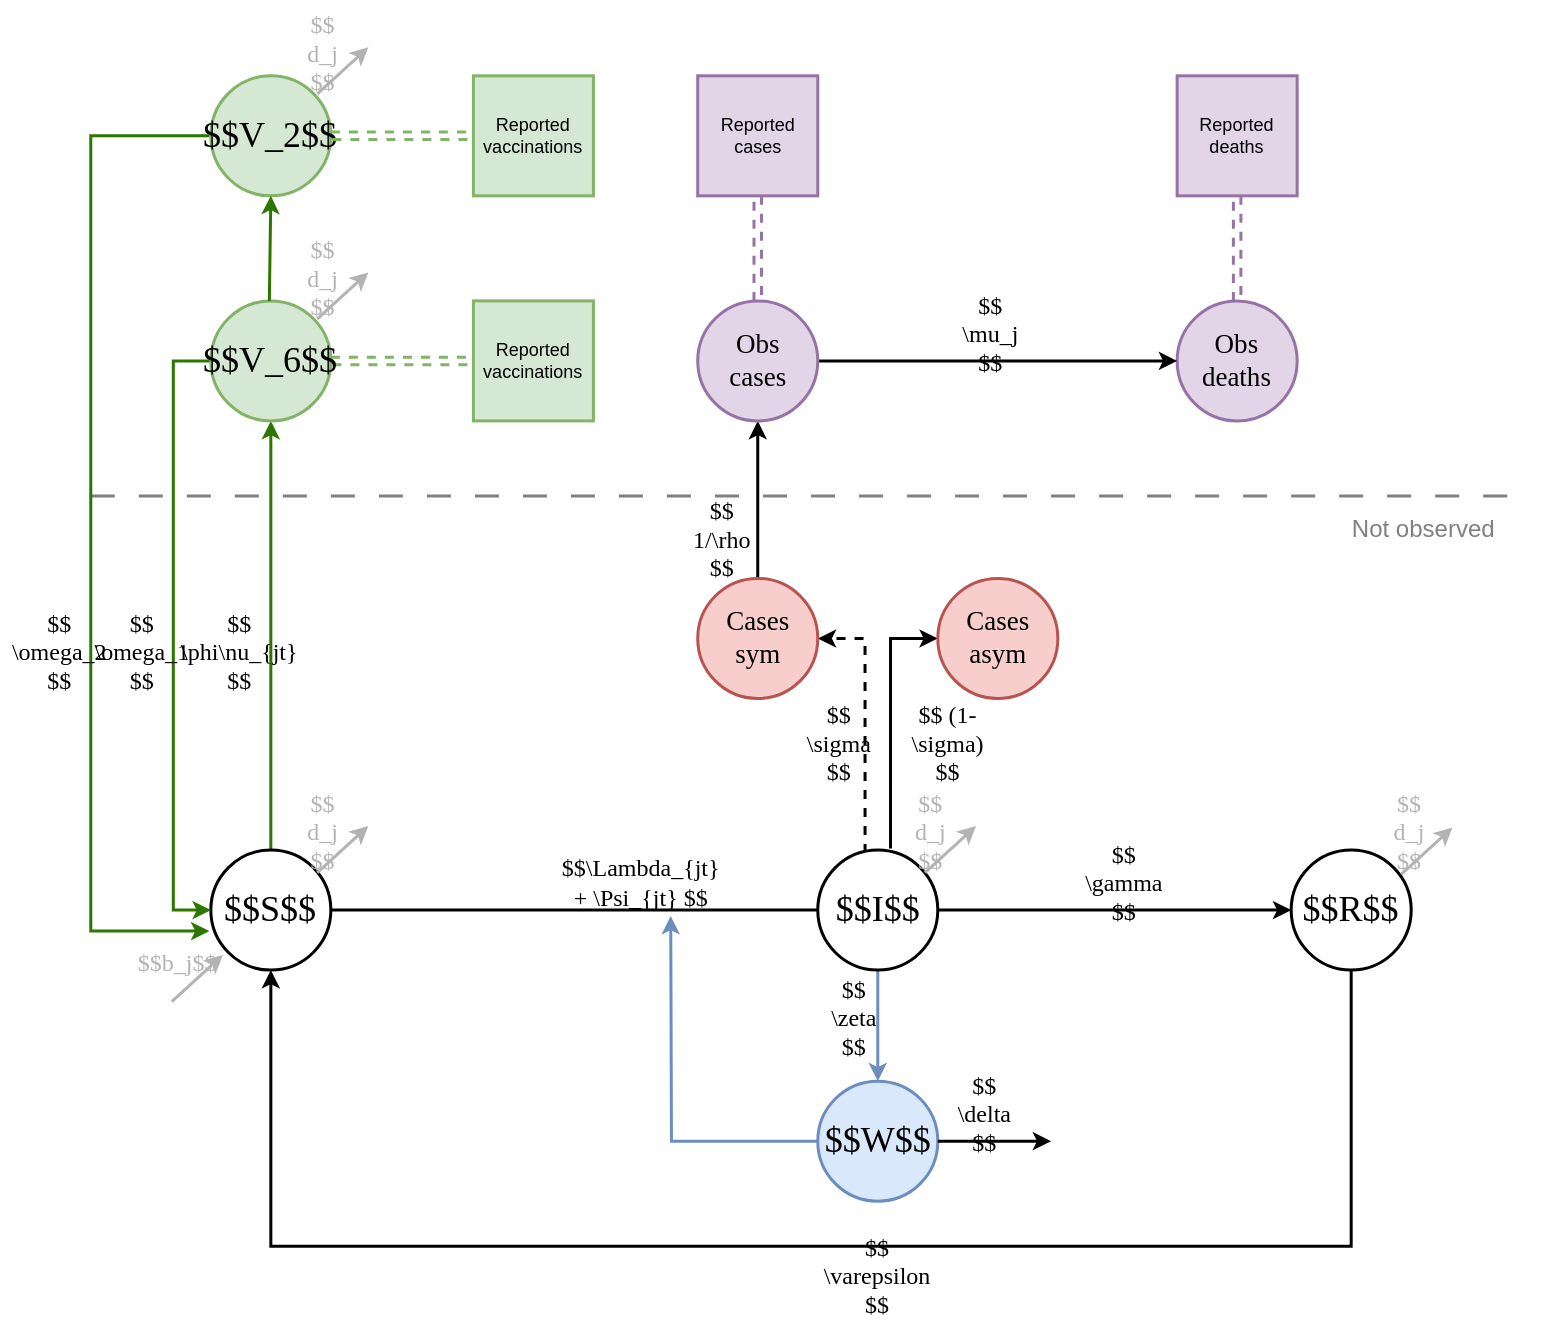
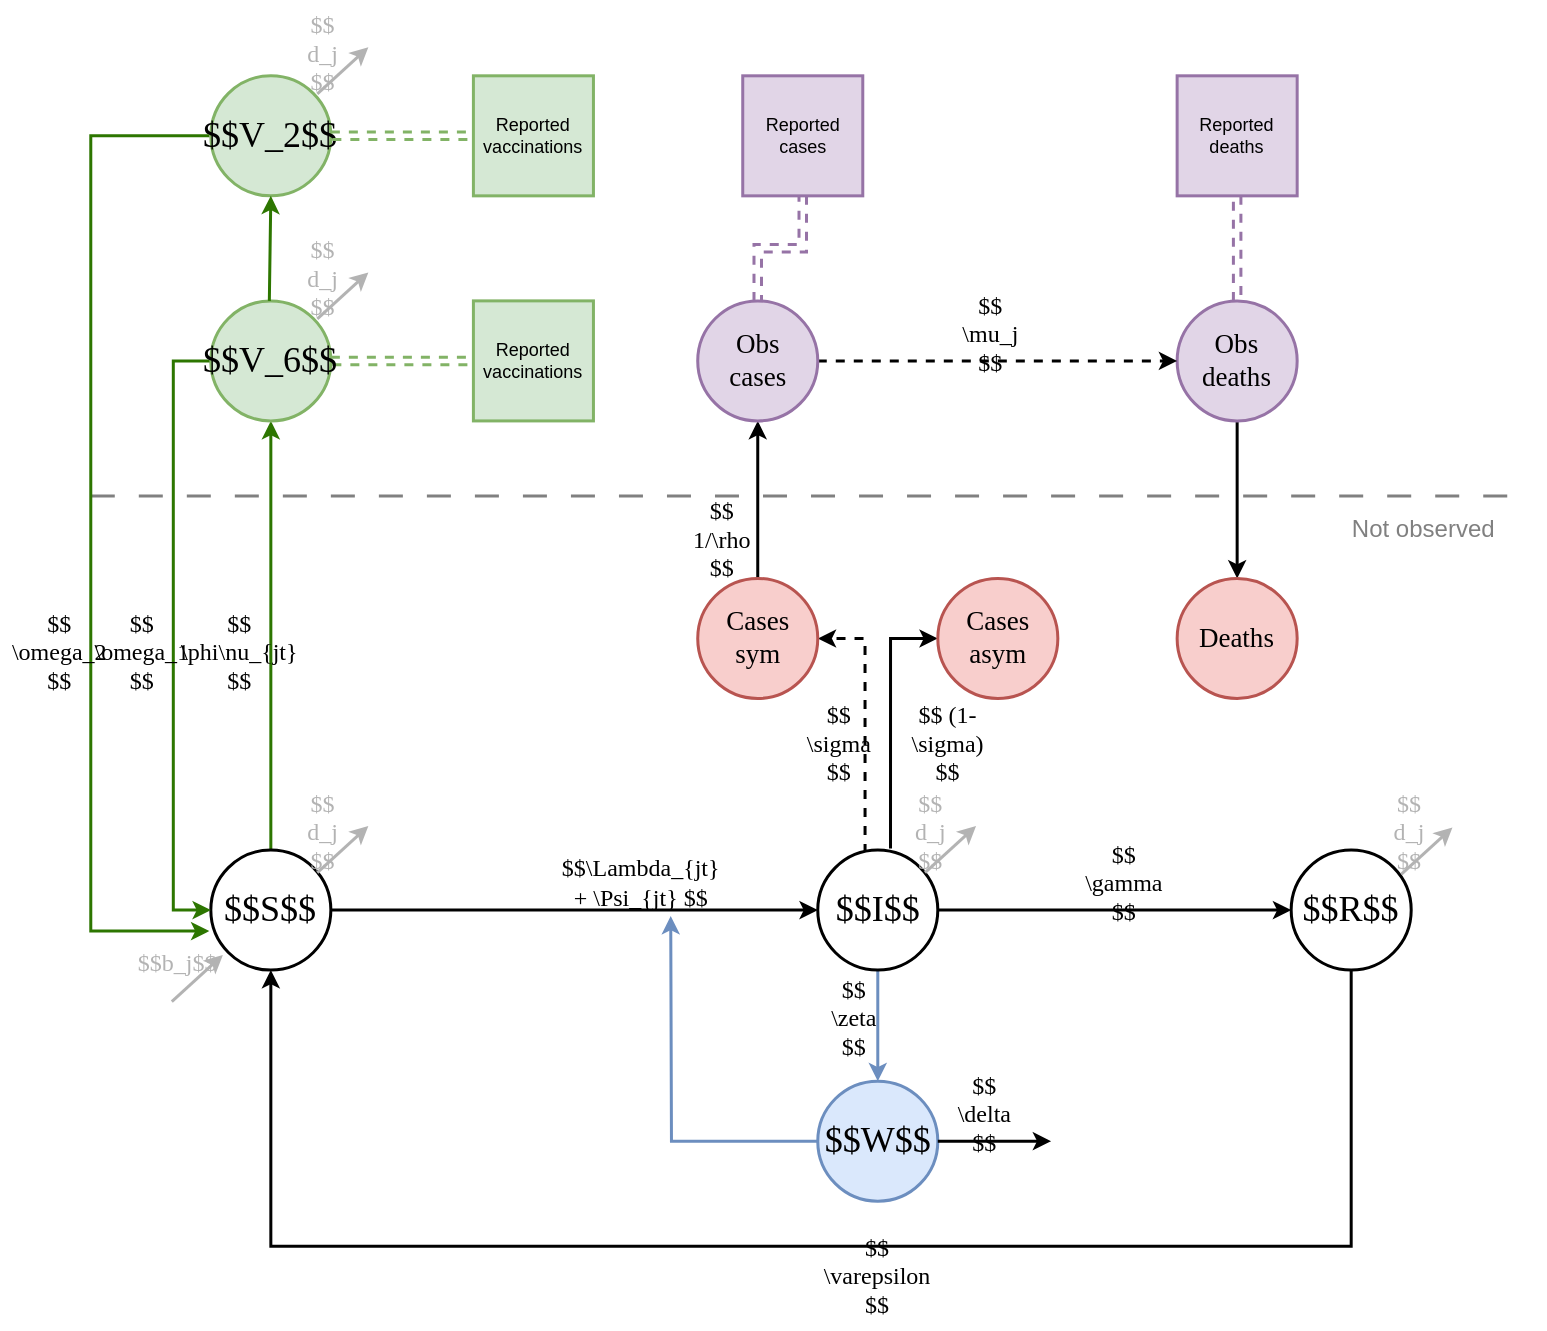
- <mxCell id="30" value="Reported cases" style="whiteSpace=wrap;html=1;aspect=fixed;fillColor=#e1d5e7;strokeColor=#9673a6;strokeWidth=2;fontColor=#000000;" parent="1" vertex="1"><mxGeometry x="464.5" y="50" width="80" height="80" as="geometry" /></mxCell>
+ <mxCell id="30" value="Reported cases" style="whiteSpace=wrap;html=1;aspect=fixed;fillColor=#e1d5e7;strokeColor=#9673a6;strokeWidth=2;fontColor=#000000;" parent="1" vertex="1"><mxGeometry x="494.5" y="50" width="80" height="80" as="geometry" /></mxCell>
- <mxCell id="36" style="edgeStyle=orthogonalEdgeStyle;rounded=0;orthogonalLoop=1;jettySize=auto;html=1;exitX=1;exitY=0.5;exitDx=0;exitDy=0;strokeWidth=2;strokeColor=#000000;" parent="1" source="37" target="19" edge="1"><mxGeometry relative="1" as="geometry" /></mxCell>
+ <mxCell id="36" style="edgeStyle=orthogonalEdgeStyle;rounded=0;orthogonalLoop=1;jettySize=auto;html=1;exitX=1;exitY=0.5;exitDx=0;exitDy=0;strokeWidth=2;strokeColor=#000000;dashed=1;" parent="1" source="37" target="19" edge="1"><mxGeometry relative="1" as="geometry" /></mxCell>
+ <mxCell id="18" style="edgeStyle=orthogonalEdgeStyle;rounded=0;orthogonalLoop=1;jettySize=auto;html=1;exitX=0.5;exitY=1;exitDx=0;exitDy=0;strokeWidth=2;strokeColor=#000000;entryX=0.5;entryY=0;entryDx=0;entryDy=0;" parent="1" source="19" target="46" edge="1"><mxGeometry relative="1" as="geometry"><mxPoint x="824" y="380" as="targetPoint" /></mxGeometry></mxCell>
+ <mxCell id="46" value="&lt;div style=&quot;font-size: 18px;&quot;&gt;Deaths&lt;/div&gt;" style="ellipse;whiteSpace=wrap;html=1;aspect=fixed;fontSize=18;fontFamily=Verdana;fillColor=#f8cecc;strokeColor=#b85450;strokeWidth=2;fontColor=#000000;" parent="1" vertex="1"><mxGeometry x="784" y="385" width="80" height="80" as="geometry" /></mxCell>
- <mxCell id="4" style="edgeStyle=orthogonalEdgeStyle;rounded=0;orthogonalLoop=1;jettySize=auto;html=1;exitX=1;exitY=0.5;exitDx=0;exitDy=0;strokeColor=#000000;strokeWidth=2;endArrow=none;" parent="1" source="3" target="12" edge="1"><mxGeometry relative="1" as="geometry"><mxPoint x="531" y="606" as="sourcePoint" /></mxGeometry></mxCell>
+ <mxCell id="4" style="edgeStyle=orthogonalEdgeStyle;rounded=0;orthogonalLoop=1;jettySize=auto;html=1;exitX=1;exitY=0.5;exitDx=0;exitDy=0;strokeColor=#000000;strokeWidth=2;" parent="1" source="3" target="12" edge="1"><mxGeometry relative="1" as="geometry"><mxPoint x="531" y="606" as="sourcePoint" /></mxGeometry></mxCell>
